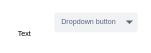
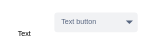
- <mxCell id="2" value="Dropdown button" style="rounded=1;fillColor=#F1F2F4;strokeColor=none;html=1;fontColor=#596780;align=left;fontSize=12;spacingLeft=10" vertex="1" parent="1"><mxGeometry x="90" y="20.5" width="140" height="33" as="geometry" /></mxCell>
+ <mxCell id="2" value="Text button" style="rounded=1;fillColor=#F1F2F4;strokeColor=none;html=1;fontColor=#596780;align=left;fontSize=12;spacingLeft=10" vertex="1" parent="1"><mxGeometry x="90" y="20.5" width="140" height="33" as="geometry" /></mxCell>
